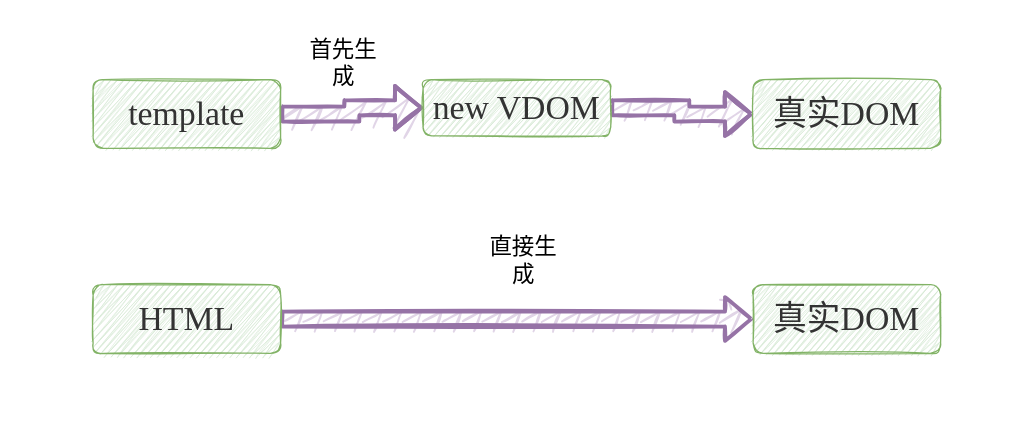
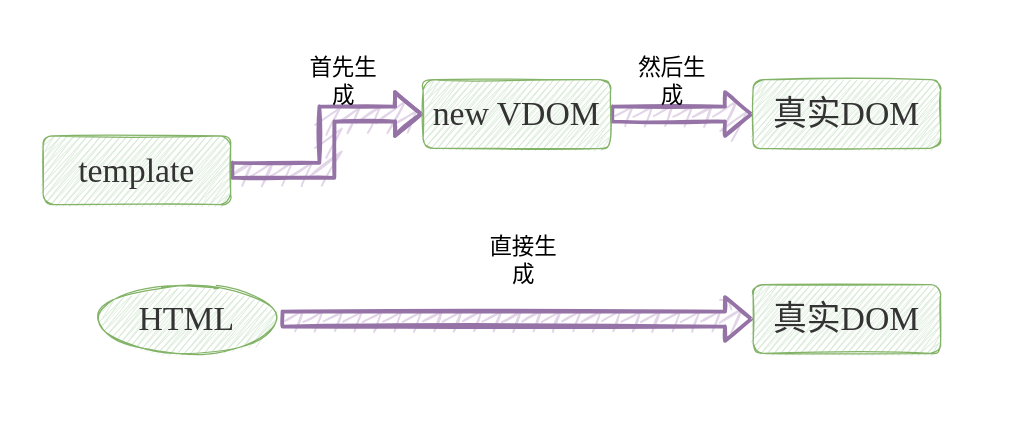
- <mxCell id="11" value="&lt;font face=&quot;ZCOOL KuaiLe&quot;&gt;&lt;span style=&quot;font-size: 18px&quot;&gt;首先生成&lt;/span&gt;&lt;/font&gt;" style="text;html=1;strokeColor=none;fillColor=none;align=center;verticalAlign=middle;whiteSpace=wrap;rounded=0;sketch=1;" vertex="1" parent="1"><mxGeometry x="240" y="38" width="69" height="23" as="geometry" /></mxCell>
+ <mxCell id="11" value="&lt;font face=&quot;ZCOOL KuaiLe&quot;&gt;&lt;span style=&quot;font-size: 18px&quot;&gt;首先生成&lt;/span&gt;&lt;/font&gt;" style="text;html=1;strokeColor=none;fillColor=none;align=center;verticalAlign=middle;whiteSpace=wrap;rounded=0;sketch=1;" vertex="1" parent="1"><mxGeometry x="240" y="53" width="69" height="23" as="geometry" /></mxCell>
+ <mxCell id="12" value="&lt;font face=&quot;ZCOOL KuaiLe&quot;&gt;&lt;span style=&quot;font-size: 18px&quot;&gt;然后生成&lt;/span&gt;&lt;/font&gt;" style="text;html=1;strokeColor=none;fillColor=none;align=center;verticalAlign=middle;whiteSpace=wrap;rounded=0;sketch=1;" vertex="1" parent="1"><mxGeometry x="503" y="53" width="69" height="23" as="geometry" /></mxCell>
- <mxCell id="6" value="&lt;font style=&quot;font-size: 27px&quot; face=&quot;ZCOOL KuaiLe&quot; color=&quot;#333333&quot;&gt;new VDOM&lt;/font&gt;" style="rounded=1;whiteSpace=wrap;html=1;strokeColor=#82b366;sketch=1;fillStyle=zigzag;fillColor=#d5e8d4;" vertex="1" parent="1"><mxGeometry x="338" y="63" width="150" height="45" as="geometry" /></mxCell>
+ <mxCell id="6" value="&lt;font style=&quot;font-size: 27px&quot; face=&quot;ZCOOL KuaiLe&quot; color=&quot;#333333&quot;&gt;new VDOM&lt;/font&gt;" style="rounded=1;whiteSpace=wrap;html=1;strokeColor=#82b366;sketch=1;fillStyle=zigzag;fillColor=#d5e8d4;" vertex="1" parent="1"><mxGeometry x="338" y="63" width="150" height="55" as="geometry" /></mxCell>
- <mxCell id="4" value="&lt;font style=&quot;font-size: 27px&quot; face=&quot;ZCOOL KuaiLe&quot; color=&quot;#333333&quot;&gt;template&lt;/font&gt;" style="rounded=1;whiteSpace=wrap;html=1;strokeColor=#82b366;sketch=1;fillStyle=zigzag;fillColor=#d5e8d4;" vertex="1" parent="1"><mxGeometry x="74" y="63" width="150" height="55" as="geometry" /></mxCell>
+ <mxCell id="4" value="&lt;font style=&quot;font-size: 27px&quot; face=&quot;ZCOOL KuaiLe&quot; color=&quot;#333333&quot;&gt;template&lt;/font&gt;" style="rounded=1;whiteSpace=wrap;html=1;strokeColor=#82b366;sketch=1;fillStyle=zigzag;fillColor=#d5e8d4;" vertex="1" parent="1"><mxGeometry x="34" y="108" width="150" height="55" as="geometry" /></mxCell>
- <mxCell id="9" value="&lt;font style=&quot;font-size: 27px&quot; face=&quot;ZCOOL KuaiLe&quot; color=&quot;#333333&quot;&gt;HTML&lt;/font&gt;" style="rounded=1;whiteSpace=wrap;html=1;strokeColor=#82b366;sketch=1;fillStyle=zigzag;fillColor=#d5e8d4;" vertex="1" parent="1"><mxGeometry x="74" y="227" width="150" height="55" as="geometry" /></mxCell>
+ <mxCell id="9" value="&lt;font style=&quot;font-size: 27px&quot; face=&quot;ZCOOL KuaiLe&quot; color=&quot;#333333&quot;&gt;HTML&lt;/font&gt;" style="ellipse;whiteSpace=wrap;html=1;strokeColor=#82b366;sketch=1;fillStyle=zigzag;fillColor=#d5e8d4;" vertex="1" parent="1"><mxGeometry x="74" y="227" width="150" height="55" as="geometry" /></mxCell>
